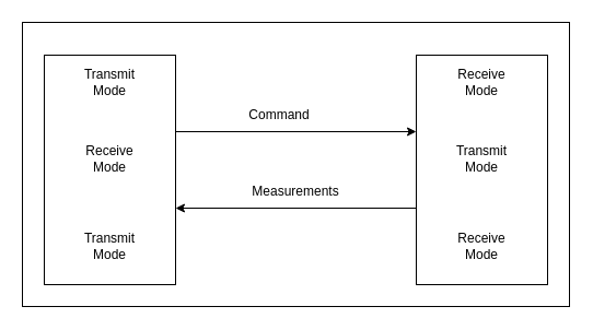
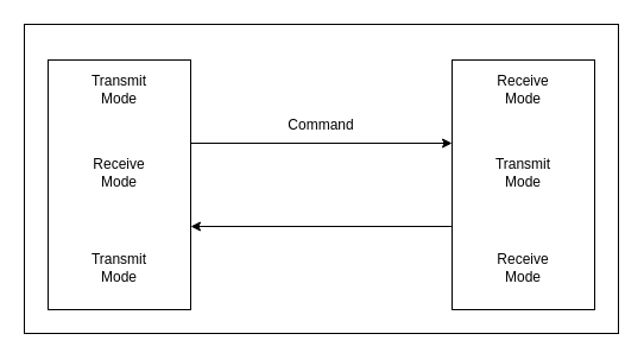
- <mxCell id="6" value="Command" style="text;html=1;whiteSpace=wrap;strokeColor=none;fillColor=none;align=center;verticalAlign=middle;rounded=0;" vertex="1" parent="1"><mxGeometry x="225" y="90" width="60" height="30" as="geometry" /></mxCell>
+ <mxCell id="6" value="Command" style="text;html=1;whiteSpace=wrap;strokeColor=none;fillColor=none;align=center;verticalAlign=middle;rounded=0;" vertex="1" parent="1"><mxGeometry x="240" y="90" width="60" height="30" as="geometry" /></mxCell>
- <mxCell id="12" value="Measurements" style="text;html=1;whiteSpace=wrap;strokeColor=none;fillColor=none;align=center;verticalAlign=middle;rounded=0;" vertex="1" parent="1"><mxGeometry x="240" y="160" width="60" height="30" as="geometry" /></mxCell>
